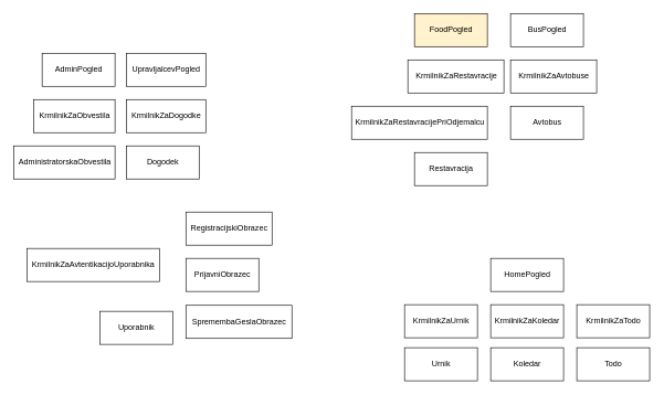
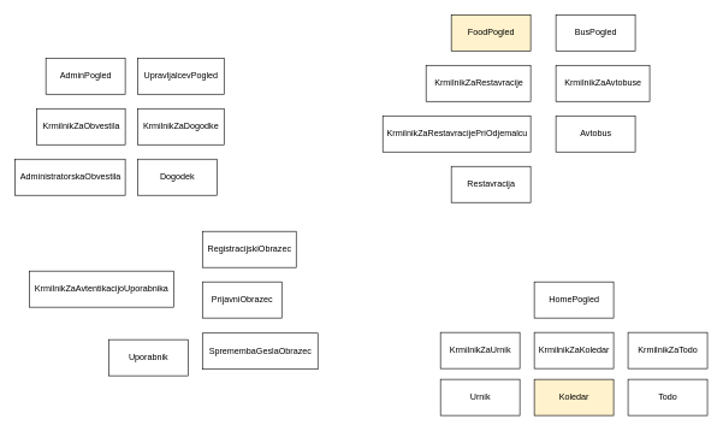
- <mxCell id="12" value="&lt;span id=&quot;docs-internal-guid-e93ed8f4-7fff-0957-f3b6-cfe99a8ef24b&quot;&gt;&lt;span&gt;KrmilnikZaRestavracije&lt;/span&gt;&lt;/span&gt;&lt;br&gt;" style="html=1;" parent="1" vertex="1"><mxGeometry x="615" y="90" width="145" height="50" as="geometry" /></mxCell>
+ <mxCell id="12" value="&lt;span id=&quot;docs-internal-guid-e93ed8f4-7fff-0957-f3b6-cfe99a8ef24b&quot;&gt;&lt;span&gt;KrmilnikZaRestavracije&lt;/span&gt;&lt;/span&gt;&lt;br&gt;" style="html=1;" parent="1" vertex="1"><mxGeometry x="590" y="90" width="145" height="50" as="geometry" /></mxCell>
- <mxCell id="15" value="&lt;span id=&quot;docs-internal-guid-44ffa582-7fff-4ccc-4739-6e832f7d7005&quot;&gt;&lt;span&gt;Koledar&lt;/span&gt;&lt;/span&gt;&lt;br&gt;" style="html=1;" parent="1" vertex="1"><mxGeometry x="740" y="525" width="110" height="50" as="geometry" /></mxCell>
+ <mxCell id="15" value="&lt;span id=&quot;docs-internal-guid-44ffa582-7fff-4ccc-4739-6e832f7d7005&quot;&gt;&lt;span&gt;Koledar&lt;/span&gt;&lt;/span&gt;&lt;br&gt;" style="html=1;fillColor=#fff2cc;" parent="1" vertex="1"><mxGeometry x="740" y="525" width="110" height="50" as="geometry" /></mxCell>
